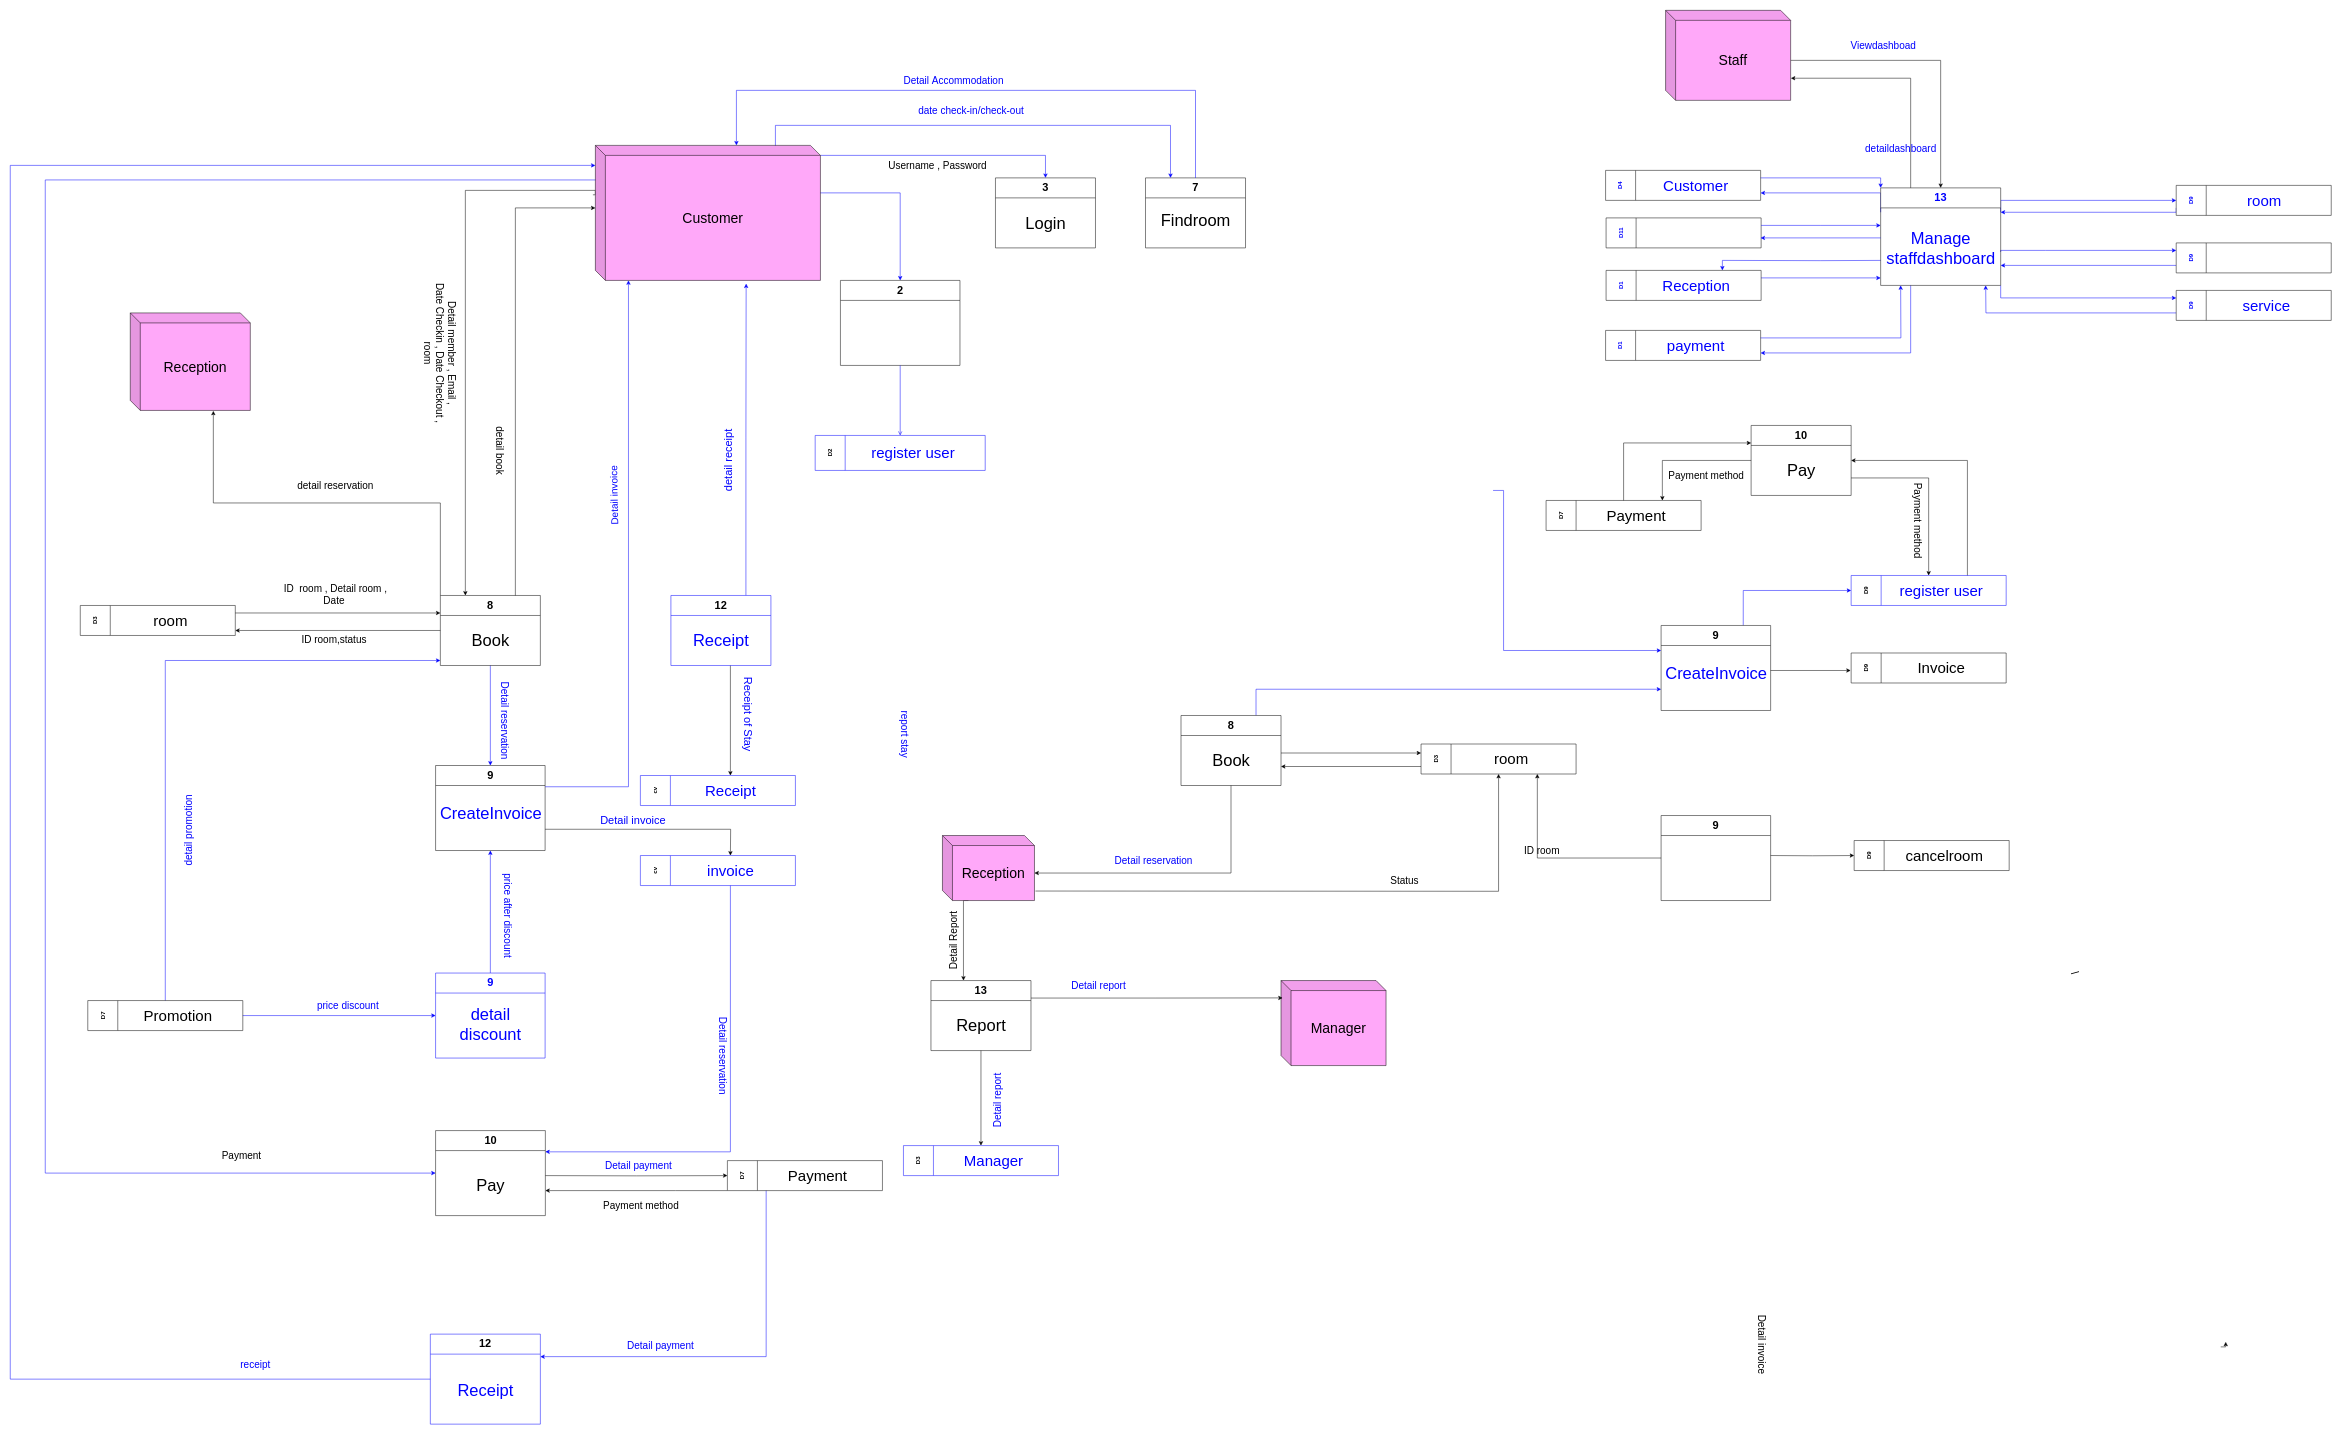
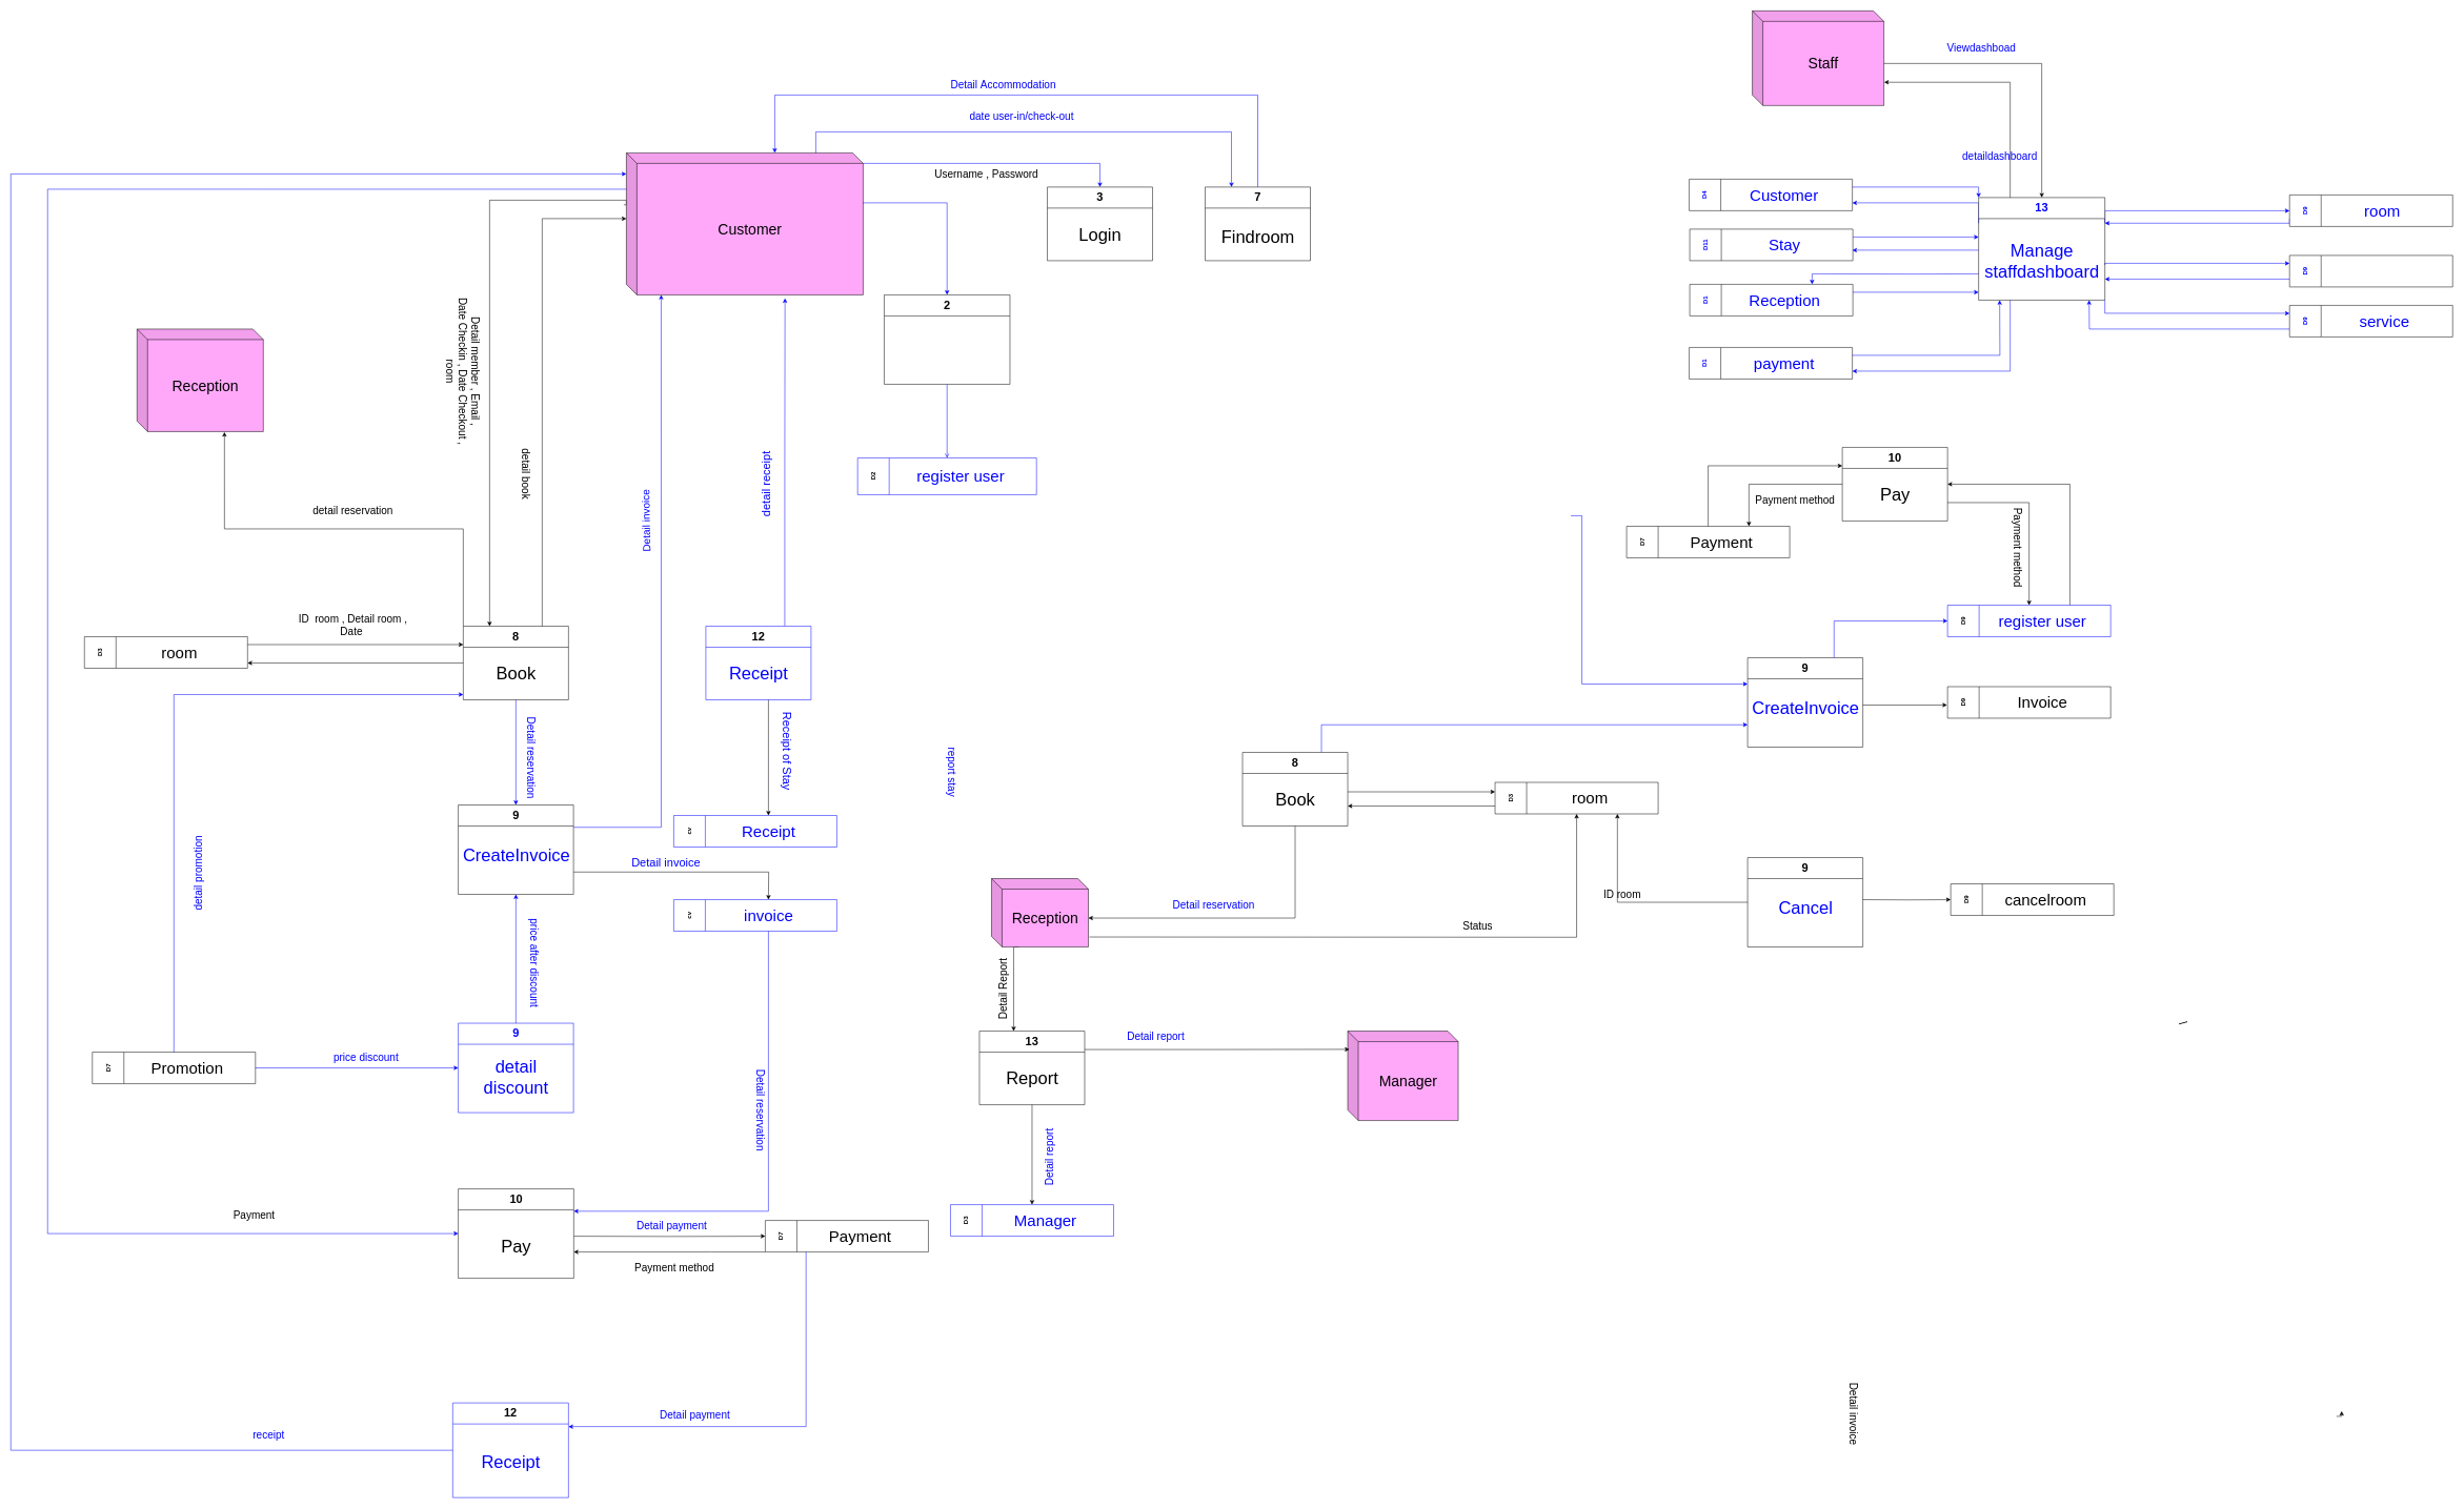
- <mxCell id="58" value="&lt;font style=&quot;font-size: 20px;&quot;&gt;&lt;font color=&quot;#0000ff&quot;&gt;date check-in/check-out&lt;/font&gt;&lt;br&gt;&lt;/font&gt;" style="text;html=1;align=center;verticalAlign=middle;resizable=0;points=[];autosize=1;strokeColor=none;fillColor=none;" parent="1" vertex="1"><mxGeometry x="1826" y="200" width="230" height="40" as="geometry" /></mxCell>
+ <mxCell id="58" value="&lt;font style=&quot;font-size: 20px;&quot;&gt;&lt;font color=&quot;#0000ff&quot;&gt;date user-in/check-out&lt;/font&gt;&lt;br&gt;&lt;/font&gt;" style="text;html=1;align=center;verticalAlign=middle;resizable=0;points=[];autosize=1;strokeColor=none;fillColor=none;" parent="1" vertex="1"><mxGeometry x="1826" y="200" width="230" height="40" as="geometry" /></mxCell>
- <mxCell id="57" value="&lt;span style=&quot;font-size: 33px;&quot;&gt;Findroom&lt;/span&gt;" style="text;html=1;align=center;verticalAlign=middle;resizable=0;points=[];autosize=1;strokeColor=none;fillColor=none;" parent="56" vertex="1"><mxGeometry x="20" y="60" width="160" height="50" as="geometry" /></mxCell>
+ <mxCell id="57" value="&lt;span style=&quot;font-size: 33px;&quot;&gt;Findroom&lt;/span&gt;" style="text;html=1;align=center;verticalAlign=middle;resizable=0;points=[];autosize=1;strokeColor=none;fillColor=none;" parent="56" vertex="1"><mxGeometry x="20" y="70" width="160" height="50" as="geometry" /></mxCell>
+ <mxCell id="48" value="&lt;span style=&quot;font-size: 30px;&quot;&gt;Stay&lt;/span&gt;" style="text;html=1;align=center;verticalAlign=middle;resizable=0;points=[];autosize=1;strokeColor=none;fillColor=none;fontColor=#0000FF;" parent="47" vertex="1"><mxGeometry x="140" y="5" width="80" height="50" as="geometry" /></mxCell>
- <mxCell id="8" value="&lt;font style=&quot;font-size: 20px;&quot;&gt;ID room,status&amp;nbsp;&lt;/font&gt;" style="text;html=1;align=center;verticalAlign=middle;resizable=0;points=[];autosize=1;strokeColor=none;fillColor=none;" parent="1" vertex="1"><mxGeometry x="590" y="1257" width="160" height="40" as="geometry" /></mxCell>
+ <mxCell id="121" value="&lt;font style=&quot;font-size: 33px;&quot;&gt;Cancel&lt;/font&gt;" style="text;html=1;align=center;verticalAlign=middle;resizable=0;points=[];autosize=1;strokeColor=none;fillColor=none;fontColor=#0000FF;" vertex="1" parent="120"><mxGeometry x="45" y="71" width="130" height="50" as="geometry" /></mxCell>
